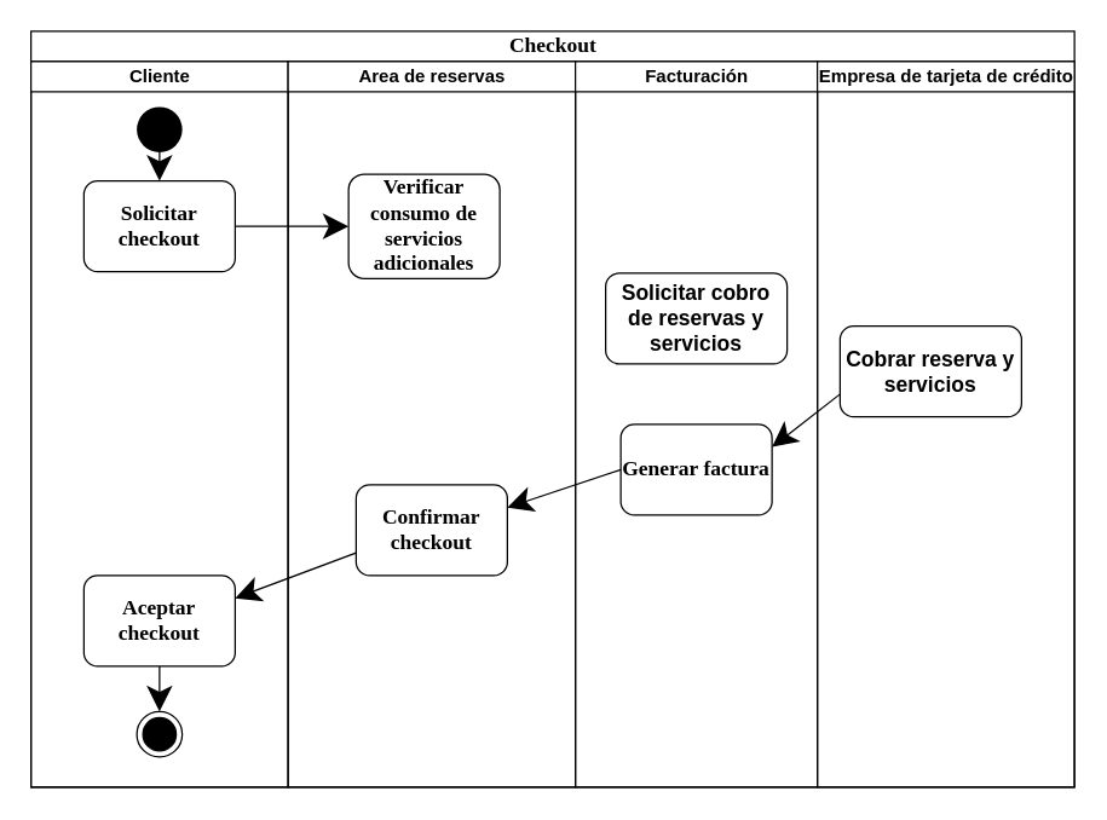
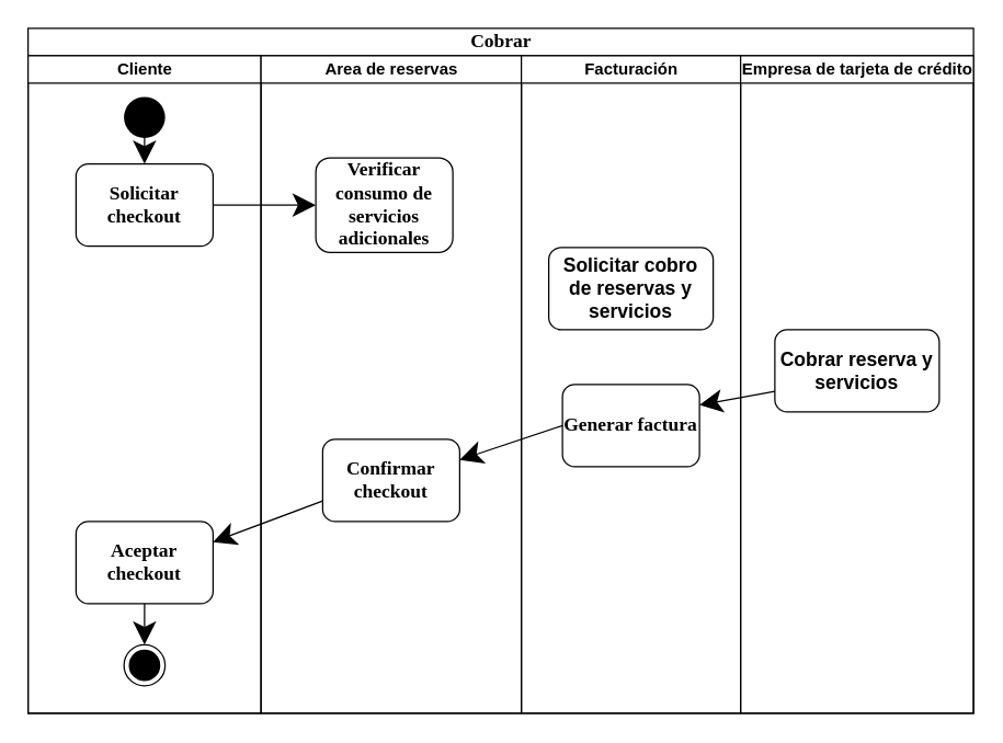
- <mxCell id="2" value="&lt;font style=&quot;font-size: 14px&quot;&gt;Checkout&lt;/font&gt;" style="swimlane;html=1;childLayout=stackLayout;startSize=20;rounded=0;shadow=0;labelBackgroundColor=none;strokeWidth=1;fontFamily=Verdana;fontSize=8;align=center;" vertex="1" parent="1"><mxGeometry x="20" y="20" width="690" height="500" as="geometry" /></mxCell>
+ <mxCell id="2" value="&lt;font style=&quot;font-size: 14px&quot;&gt;Cobrar&lt;/font&gt;" style="swimlane;html=1;childLayout=stackLayout;startSize=20;rounded=0;shadow=0;labelBackgroundColor=none;strokeWidth=1;fontFamily=Verdana;fontSize=8;align=center;" vertex="1" parent="1"><mxGeometry x="20" y="20" width="690" height="500" as="geometry" /></mxCell>
- <mxCell id="17" value="Cobrar reserva y servicios" style="rounded=1;whiteSpace=wrap;html=1;hachureGap=4;pointerEvents=0;fontStyle=1;fontSize=14;" vertex="1" parent="16"><mxGeometry x="15" y="175" width="120" height="60" as="geometry" /></mxCell>
+ <mxCell id="17" value="Cobrar reserva y servicios" style="rounded=1;whiteSpace=wrap;html=1;hachureGap=4;pointerEvents=0;fontStyle=1;fontSize=14;" vertex="1" parent="16"><mxGeometry x="25" y="200" width="120" height="60" as="geometry" /></mxCell>
